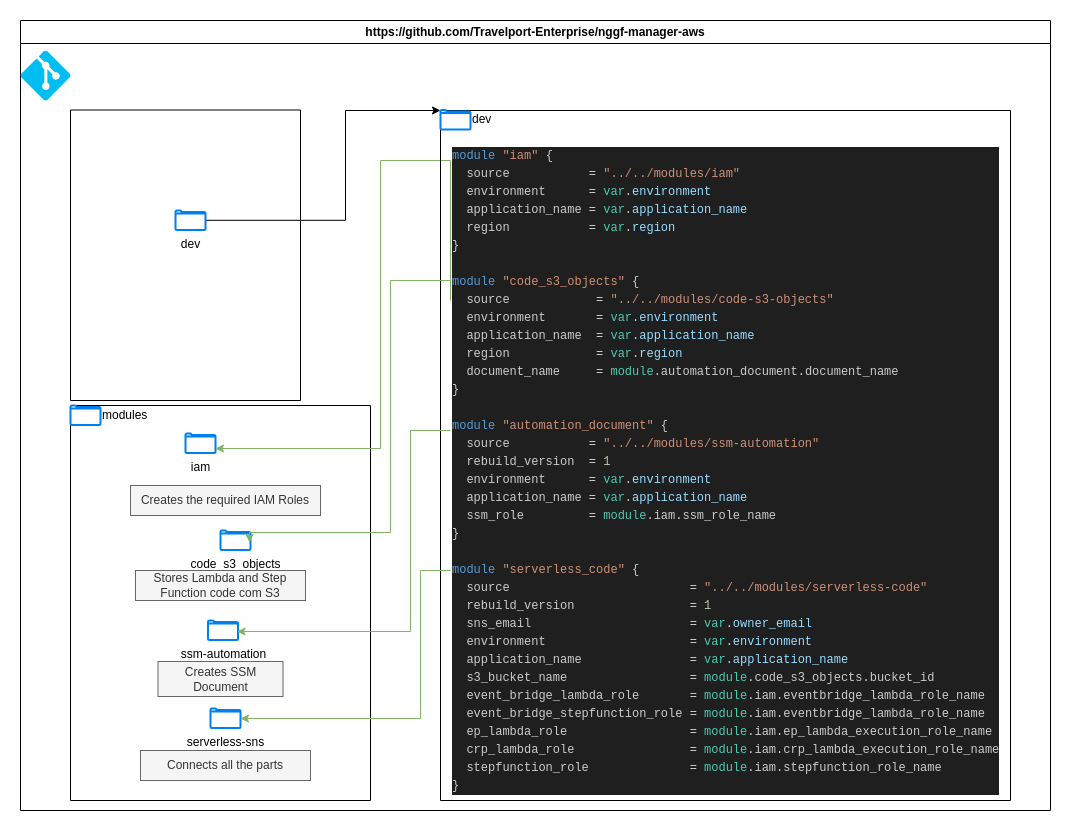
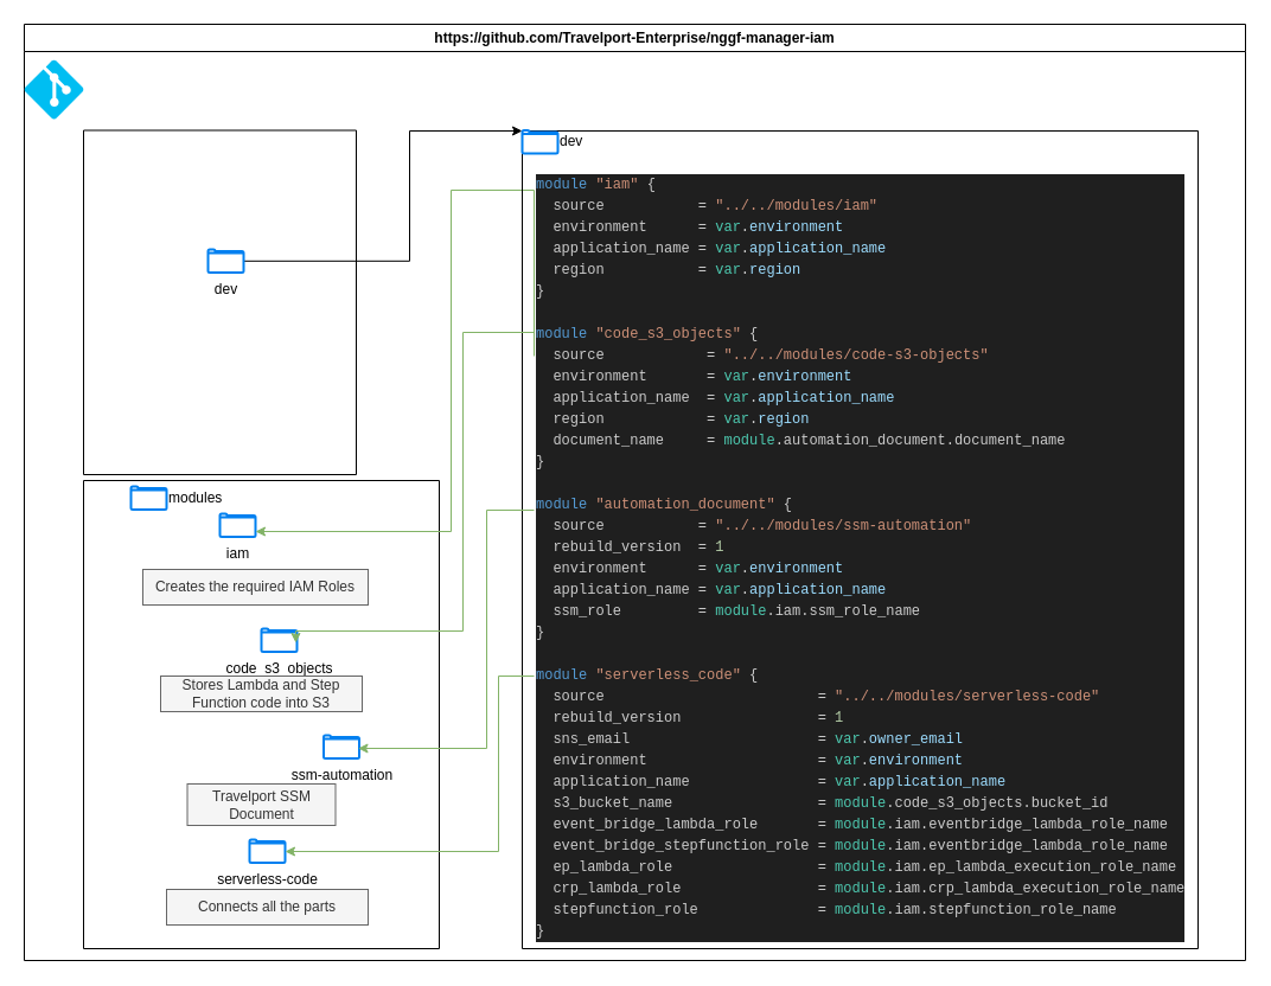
- <mxCell id="2" value="https://github.com/Travelport-Enterprise/nggf-manager-aws" style="swimlane;whiteSpace=wrap;html=1;" parent="1" vertex="1"><mxGeometry x="20" y="20" width="1030" height="790" as="geometry" /></mxCell>
+ <mxCell id="2" value="https://github.com/Travelport-Enterprise/nggf-manager-iam" style="swimlane;whiteSpace=wrap;html=1;" parent="1" vertex="1"><mxGeometry x="20" y="20" width="1030" height="790" as="geometry" /></mxCell>
- <mxCell id="10" value="modules" style="html=1;verticalLabelPosition=middle;align=left;labelBackgroundColor=#ffffff;verticalAlign=middle;strokeWidth=2;strokeColor=#0080F0;shadow=0;dashed=0;shape=mxgraph.ios7.icons.folder;labelPosition=right;" parent="7" vertex="1"><mxGeometry width="30" height="19.5" as="geometry" /></mxCell>
+ <mxCell id="10" value="modules" style="html=1;verticalLabelPosition=middle;align=left;labelBackgroundColor=#ffffff;verticalAlign=middle;strokeWidth=2;strokeColor=#0080F0;shadow=0;dashed=0;shape=mxgraph.ios7.icons.folder;labelPosition=right;" parent="7" vertex="1"><mxGeometry x="40" y="5" width="30" height="19.5" as="geometry" /></mxCell>
- <mxCell id="14" value="Creates the required IAM Roles" style="text;strokeColor=#666666;align=center;fillColor=#f5f5f5;html=1;verticalAlign=middle;whiteSpace=wrap;rounded=0;fontColor=#333333;" vertex="1" parent="7"><mxGeometry x="60" y="80" width="190" height="30" as="geometry" /></mxCell>
+ <mxCell id="14" value="Creates the required IAM Roles" style="text;strokeColor=#666666;align=center;fillColor=#f5f5f5;html=1;verticalAlign=middle;whiteSpace=wrap;rounded=0;fontColor=#333333;" vertex="1" parent="7"><mxGeometry x="50" y="75" width="190" height="30" as="geometry" /></mxCell>
- <mxCell id="11" value="Stores Lambda and Step Function code com S3" style="text;strokeColor=#666666;align=center;fillColor=#f5f5f5;html=1;verticalAlign=middle;whiteSpace=wrap;rounded=0;fontColor=#333333;" parent="7" vertex="1"><mxGeometry x="65" y="165" width="170" height="30" as="geometry" /></mxCell>
+ <mxCell id="11" value="Stores Lambda and Step Function code into S3" style="text;strokeColor=#666666;align=center;fillColor=#f5f5f5;html=1;verticalAlign=middle;whiteSpace=wrap;rounded=0;fontColor=#333333;" parent="7" vertex="1"><mxGeometry x="65" y="165" width="170" height="30" as="geometry" /></mxCell>
- <mxCell id="16" value="ssm-automation" style="html=1;verticalLabelPosition=bottom;align=center;labelBackgroundColor=#ffffff;verticalAlign=top;strokeWidth=2;strokeColor=#0080F0;shadow=0;dashed=0;shape=mxgraph.ios7.icons.folder;" parent="7" vertex="1"><mxGeometry x="137.5" y="215" width="30" height="19.5" as="geometry" /></mxCell>
+ <mxCell id="16" value="ssm-automation" style="html=1;verticalLabelPosition=bottom;align=center;labelBackgroundColor=#ffffff;verticalAlign=top;strokeWidth=2;strokeColor=#0080F0;shadow=0;dashed=0;shape=mxgraph.ios7.icons.folder;" parent="7" vertex="1"><mxGeometry x="202.5" y="215" width="30" height="19.5" as="geometry" /></mxCell>
- <mxCell id="17" value="Creates SSM Document" style="text;strokeColor=#666666;align=center;fillColor=#f5f5f5;html=1;verticalAlign=middle;whiteSpace=wrap;rounded=0;fontColor=#333333;" parent="7" vertex="1"><mxGeometry x="87.5" y="256" width="125" height="35" as="geometry" /></mxCell>
+ <mxCell id="17" value="Travelport SSM Document" style="text;strokeColor=#666666;align=center;fillColor=#f5f5f5;html=1;verticalAlign=middle;whiteSpace=wrap;rounded=0;fontColor=#333333;" parent="7" vertex="1"><mxGeometry x="87.5" y="256" width="125" height="35" as="geometry" /></mxCell>
- <mxCell id="9" value="serverless-sns" style="html=1;verticalLabelPosition=bottom;align=center;labelBackgroundColor=#ffffff;verticalAlign=top;strokeWidth=2;strokeColor=#0080F0;shadow=0;dashed=0;shape=mxgraph.ios7.icons.folder;" parent="7" vertex="1"><mxGeometry x="140" y="303" width="30" height="19.5" as="geometry" /></mxCell>
+ <mxCell id="9" value="serverless-code" style="html=1;verticalLabelPosition=bottom;align=center;labelBackgroundColor=#ffffff;verticalAlign=top;strokeWidth=2;strokeColor=#0080F0;shadow=0;dashed=0;shape=mxgraph.ios7.icons.folder;" parent="7" vertex="1"><mxGeometry x="140" y="303" width="30" height="19.5" as="geometry" /></mxCell>
